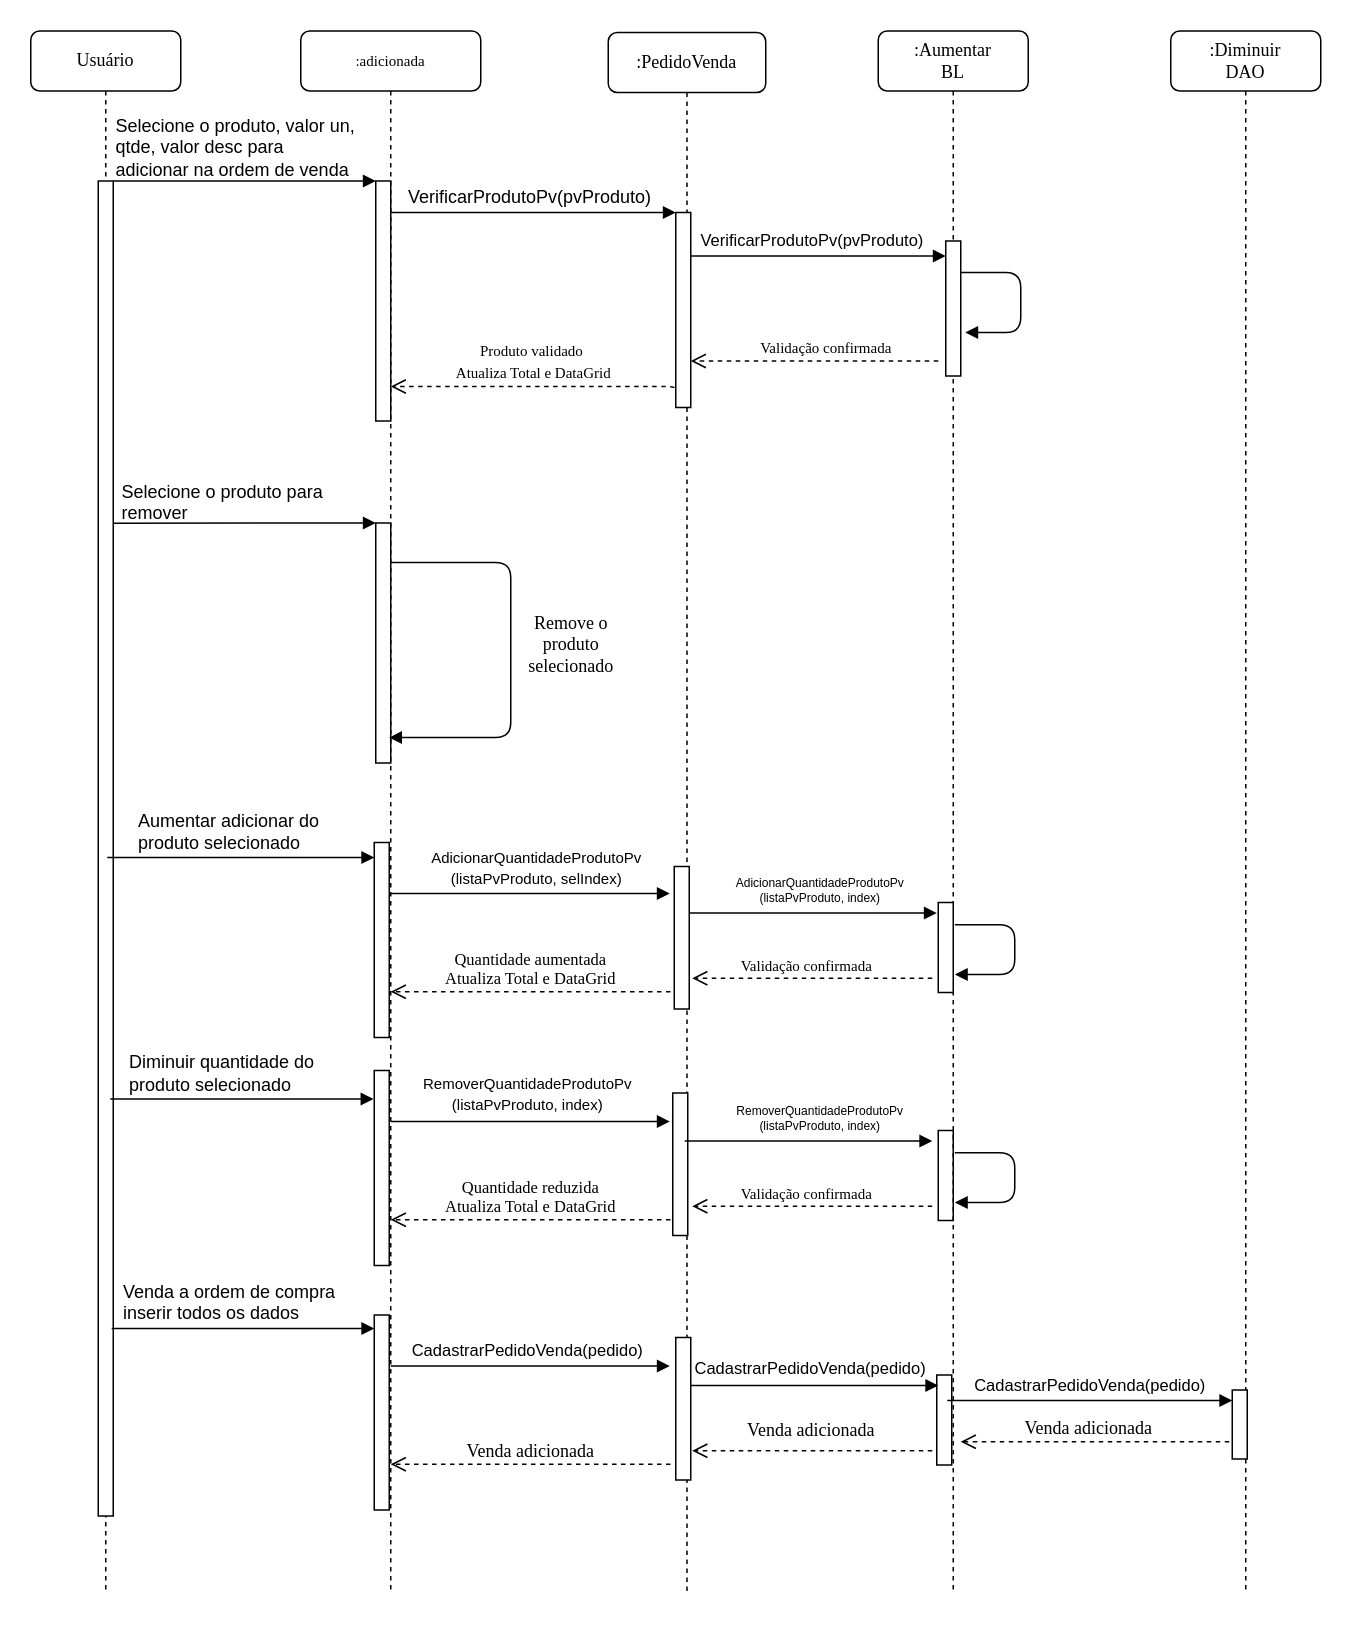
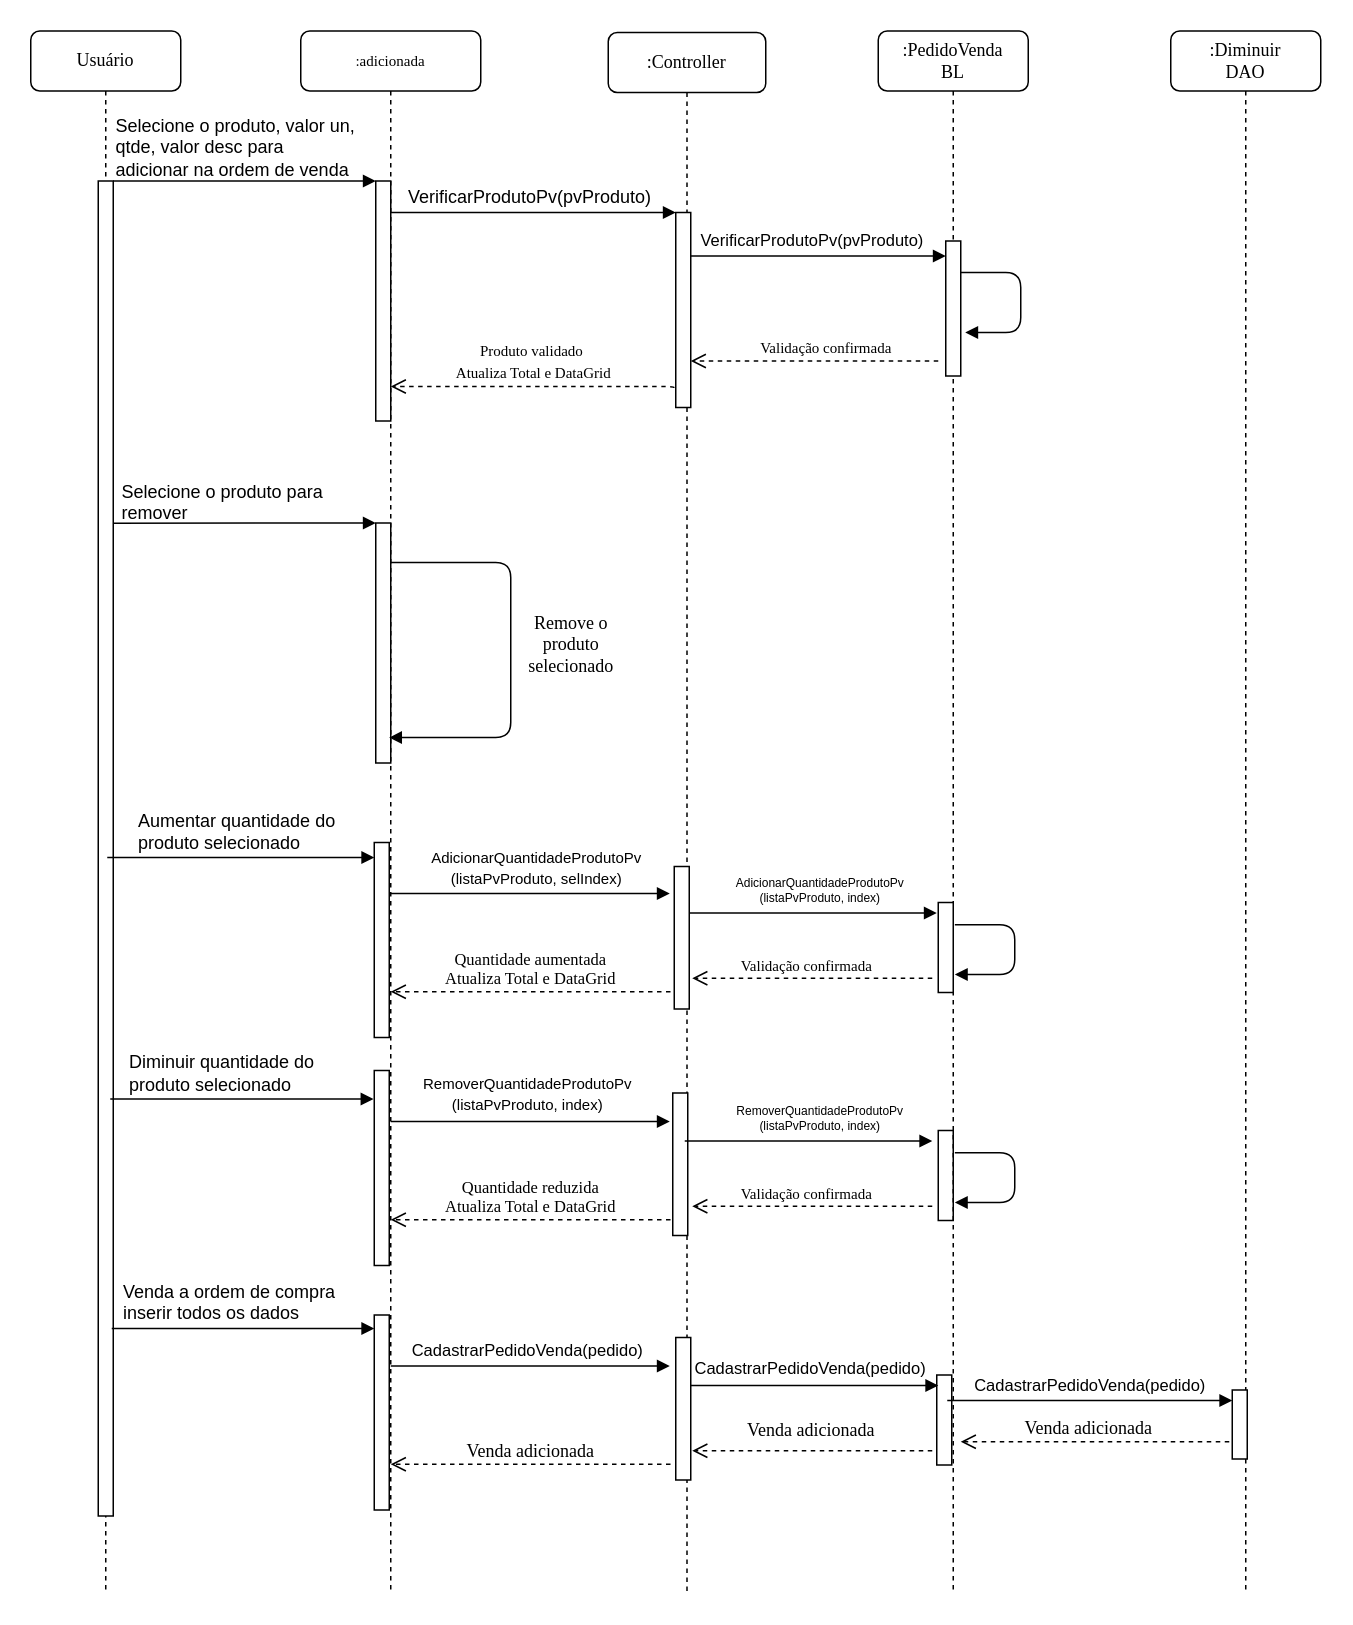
- <mxCell id="16" value=":Aumentar&lt;br&gt;BL" style="shape=umlLifeline;perimeter=lifelinePerimeter;whiteSpace=wrap;html=1;container=1;collapsible=0;recursiveResize=0;outlineConnect=0;rounded=1;shadow=0;comic=0;labelBackgroundColor=none;strokeColor=#000000;strokeWidth=1;fillColor=#FFFFFF;fontFamily=Verdana;fontSize=12;fontColor=#000000;align=center;" parent="1" vertex="1"><mxGeometry x="585" y="20" width="100" height="1041" as="geometry" /></mxCell>
+ <mxCell id="16" value=":PedidoVenda&lt;br&gt;BL" style="shape=umlLifeline;perimeter=lifelinePerimeter;whiteSpace=wrap;html=1;container=1;collapsible=0;recursiveResize=0;outlineConnect=0;rounded=1;shadow=0;comic=0;labelBackgroundColor=none;strokeColor=#000000;strokeWidth=1;fillColor=#FFFFFF;fontFamily=Verdana;fontSize=12;fontColor=#000000;align=center;" parent="1" vertex="1"><mxGeometry x="585" y="20" width="100" height="1041" as="geometry" /></mxCell>
- <mxCell id="4" value=":PedidoVenda" style="shape=umlLifeline;perimeter=lifelinePerimeter;whiteSpace=wrap;html=1;container=1;collapsible=0;recursiveResize=0;outlineConnect=0;rounded=1;shadow=0;comic=0;labelBackgroundColor=none;strokeColor=#000000;strokeWidth=1;fillColor=#FFFFFF;fontFamily=Verdana;fontSize=12;fontColor=#000000;align=center;" parent="1" vertex="1"><mxGeometry x="405" y="21" width="105" height="1040" as="geometry" /></mxCell>
+ <mxCell id="4" value=":Controller" style="shape=umlLifeline;perimeter=lifelinePerimeter;whiteSpace=wrap;html=1;container=1;collapsible=0;recursiveResize=0;outlineConnect=0;rounded=1;shadow=0;comic=0;labelBackgroundColor=none;strokeColor=#000000;strokeWidth=1;fillColor=#FFFFFF;fontFamily=Verdana;fontSize=12;fontColor=#000000;align=center;" parent="1" vertex="1"><mxGeometry x="405" y="21" width="105" height="1040" as="geometry" /></mxCell>
- <mxCell id="33" value="Aumentar adicionar do&amp;nbsp;&lt;br&gt;produto selecionado" style="text;html=1;resizable=0;points=[];autosize=1;align=left;verticalAlign=middle;spacingTop=-4;" parent="1" vertex="1"><mxGeometry x="90" y="541" width="150" height="30" as="geometry" /></mxCell>
+ <mxCell id="33" value="Aumentar quantidade do&amp;nbsp;&lt;br&gt;produto selecionado" style="text;html=1;resizable=0;points=[];autosize=1;align=left;verticalAlign=middle;spacingTop=-4;" parent="1" vertex="1"><mxGeometry x="90" y="541" width="150" height="30" as="geometry" /></mxCell>
